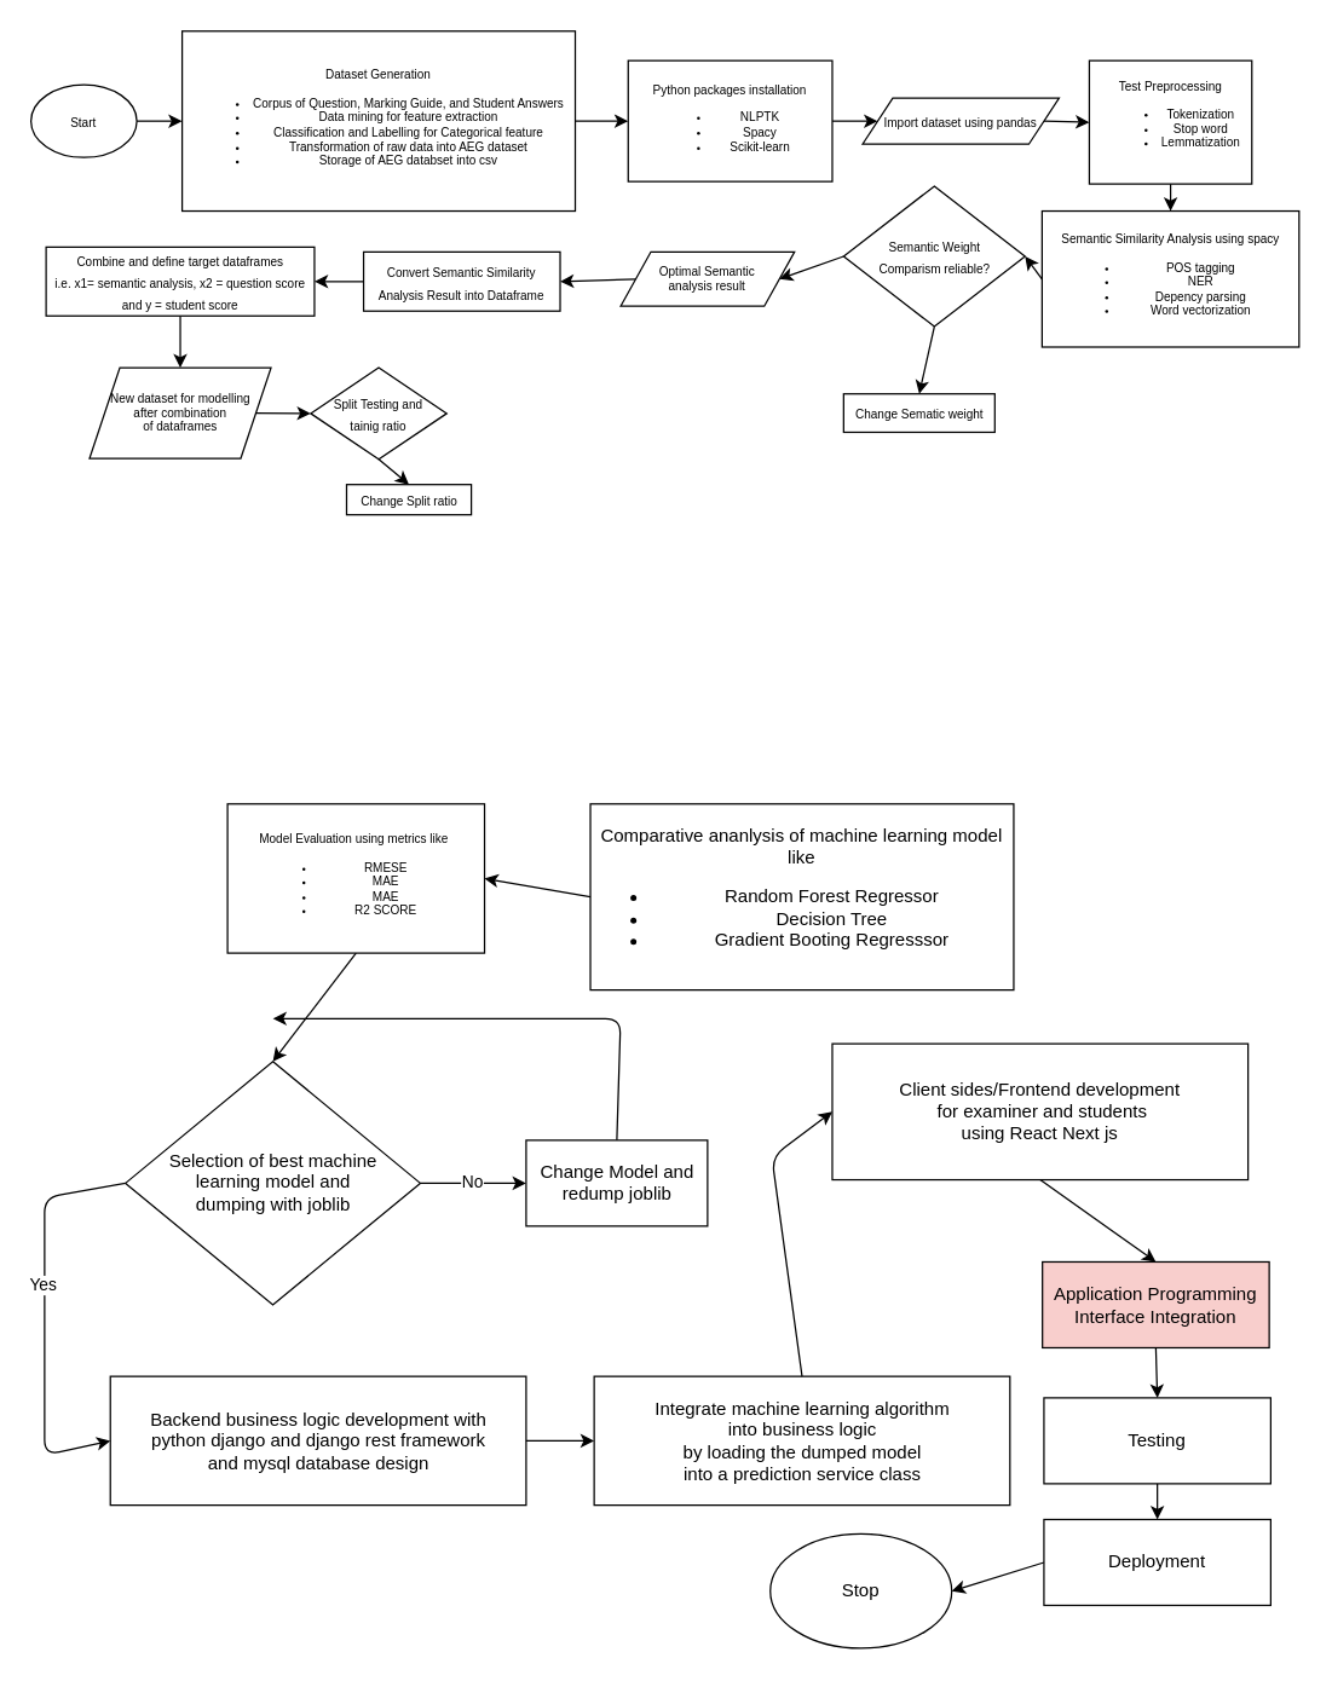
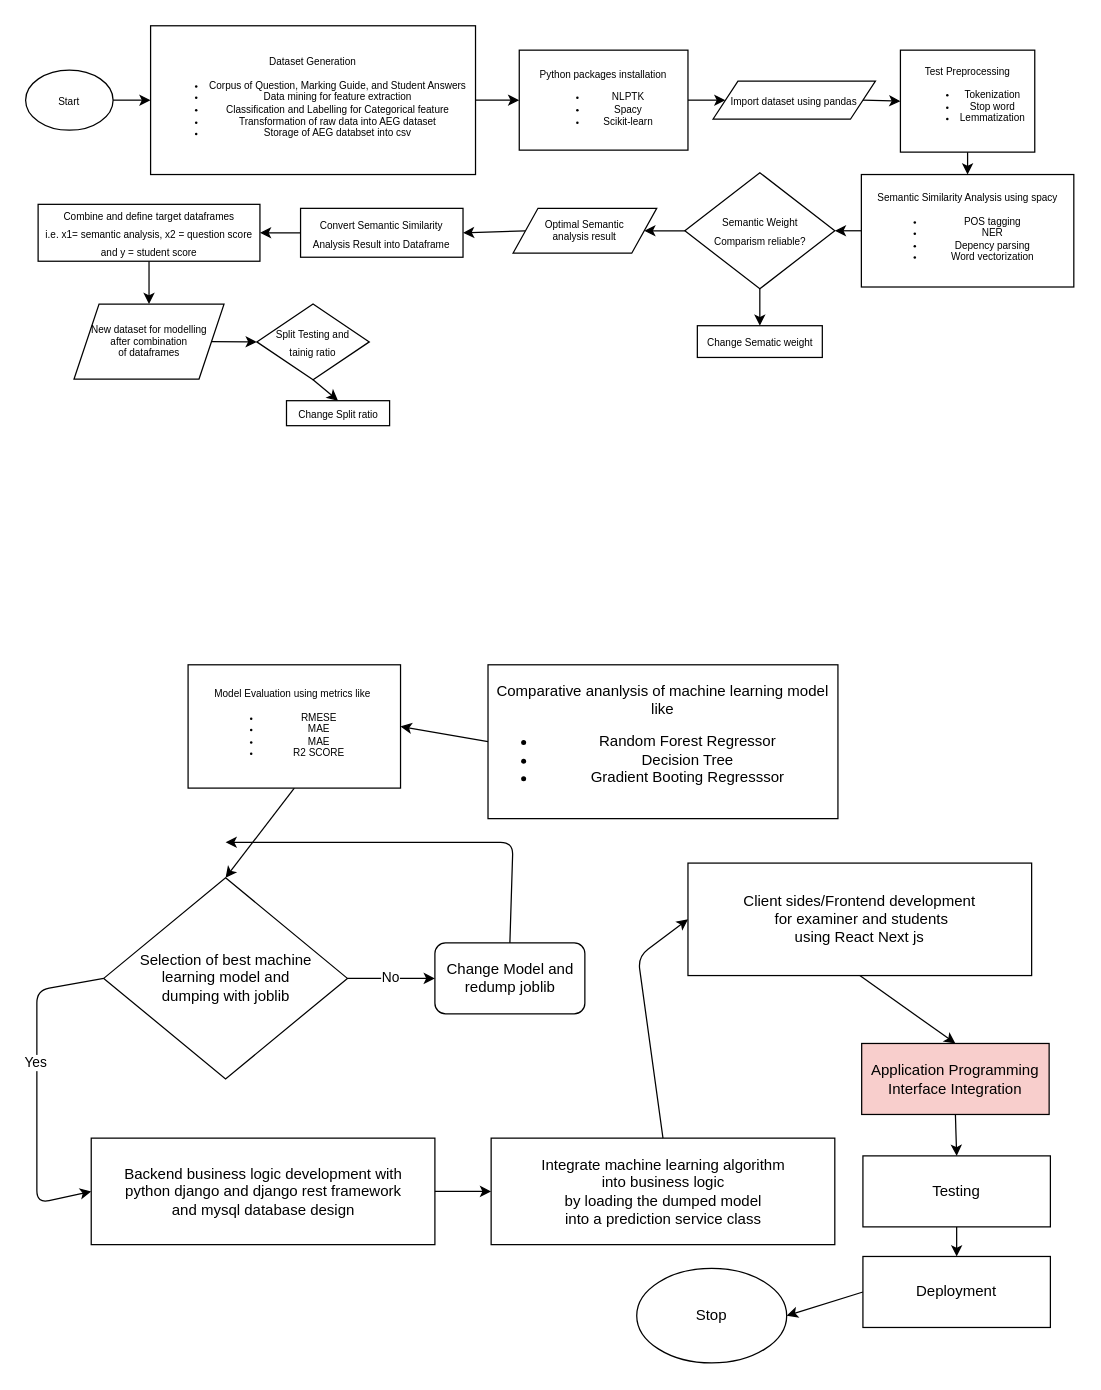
- <mxCell id="21" value="&lt;font style=&quot;font-size: 8px;&quot;&gt;Semantic Weight &lt;br&gt;Comparism reliable?&lt;/font&gt;" style="rhombus;whiteSpace=wrap;html=1;" parent="1" vertex="1"><mxGeometry x="557.5" y="122.57" width="120" height="92.91" as="geometry" /></mxCell>
+ <mxCell id="21" value="&lt;font style=&quot;font-size: 8px;&quot;&gt;Semantic Weight &lt;br&gt;Comparism reliable?&lt;/font&gt;" style="rhombus;whiteSpace=wrap;html=1;" parent="1" vertex="1"><mxGeometry x="547.5" y="137.57" width="120" height="92.91" as="geometry" /></mxCell>
- <mxCell id="37" value="Change Model and redump joblib" style="rounded=0;whiteSpace=wrap;html=1;" parent="1" vertex="1"><mxGeometry x="347.5" y="753.85" width="120" height="56.814" as="geometry" /></mxCell>
+ <mxCell id="37" value="Change Model and redump joblib" style="whiteSpace=wrap;html=1;rounded=1;" parent="1" vertex="1"><mxGeometry x="347.5" y="753.85" width="120" height="56.814" as="geometry" /></mxCell>
